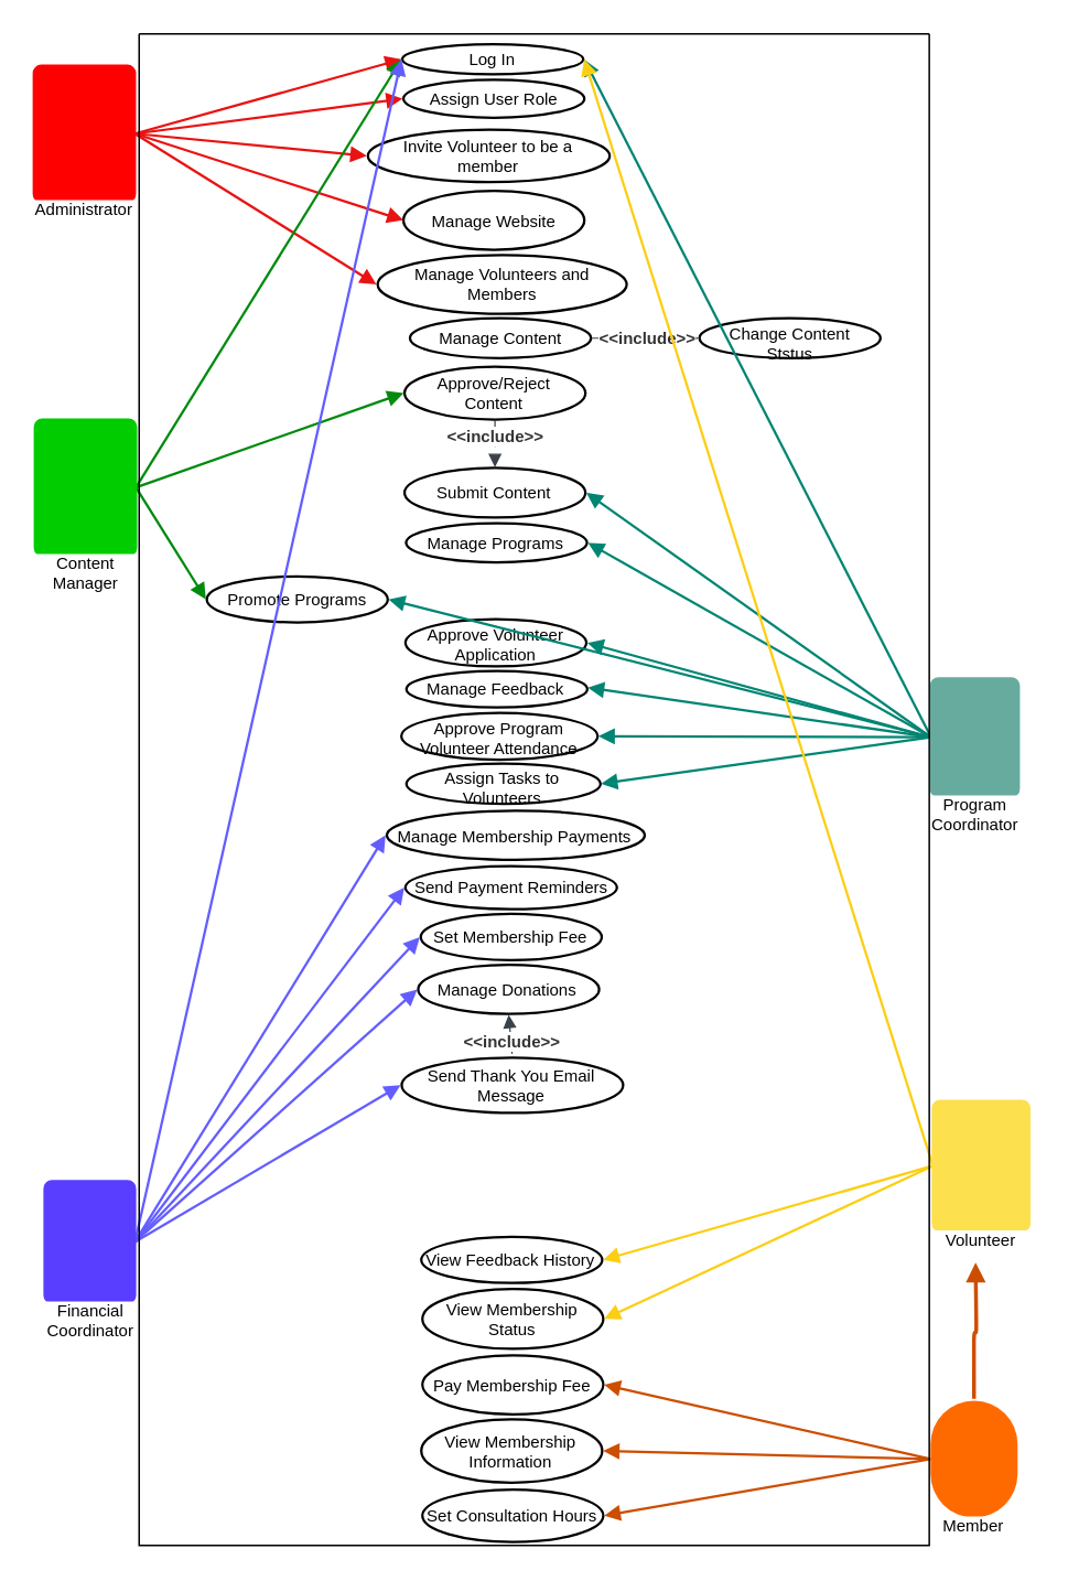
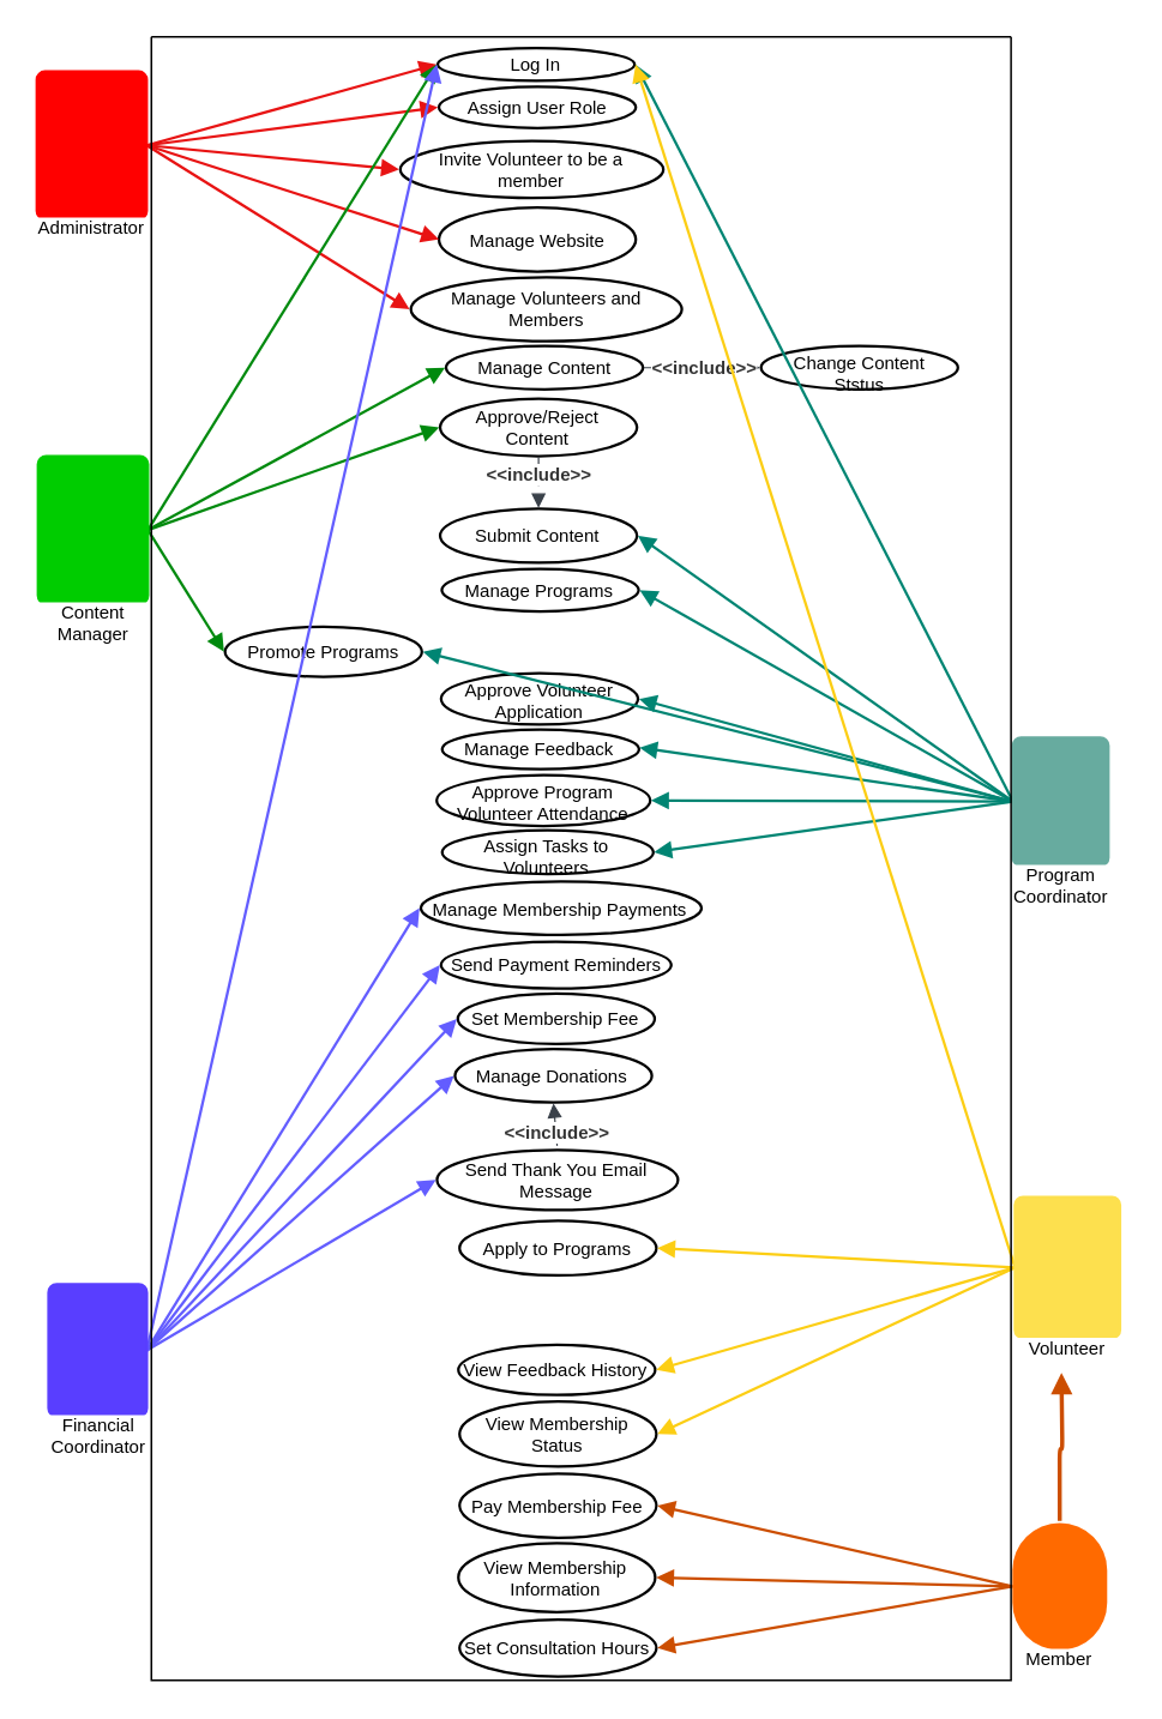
+ <mxCell id="17" value="" style="html=1;jettySize=18;whiteSpace=wrap;fontSize=10;strokeColor=#008a0e;strokeOpacity=100;strokeWidth=1.5;rounded=0;startArrow=none;endArrow=block;endFill=1;exitX=1;exitY=0.5;exitPerimeter=0;entryX=-0.005;entryY=0.5;entryPerimeter=0;lucidId=r15cueUVuq5O;" edge="1" parent="2" source="64" target="13"><mxGeometry width="100" height="100" relative="1" as="geometry"><Array as="points" /></mxGeometry></mxCell>
+ <mxCell id="46" value="Apply to Programs" style="html=1;overflow=block;blockSpacing=1;whiteSpace=wrap;ellipse;fontSize=10;spacing=3.8;strokeOpacity=100;fillOpacity=100;rounded=1;absoluteArcSize=1;arcSize=9;fillColor=#ffffff;strokeWidth=1.5;lucidId=wi7cZ4qrtsrb;container=0;" vertex="1" parent="2"><mxGeometry x="234.993" y="658.496" width="109.438" height="30.307" as="geometry" /></mxCell>
+ <mxCell id="53" value="" style="html=1;jettySize=18;whiteSpace=wrap;fontSize=10;strokeColor=#fcce14;strokeOpacity=100;strokeWidth=1.5;rounded=0;startArrow=none;endArrow=block;endFill=1;exitX=0;exitY=0.5;exitPerimeter=0;entryX=1.005;entryY=0.5;entryPerimeter=0;lucidId=mx7cr5iQFu.D;" edge="1" parent="2" source="71" target="46"><mxGeometry width="100" height="100" relative="1" as="geometry"><Array as="points" /></mxGeometry></mxCell>
